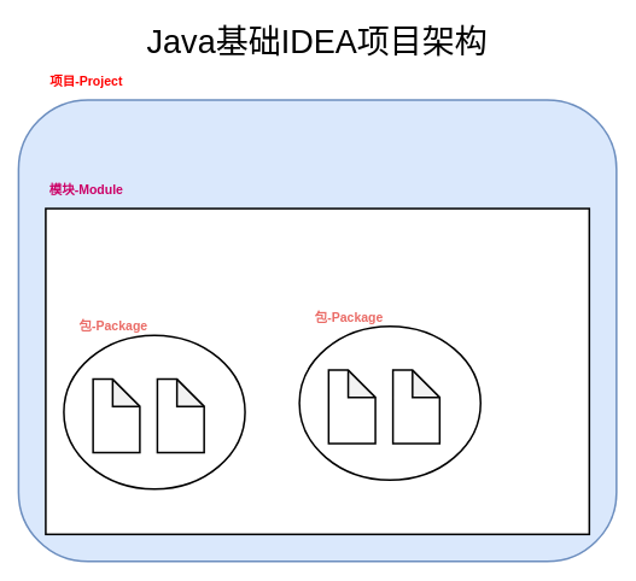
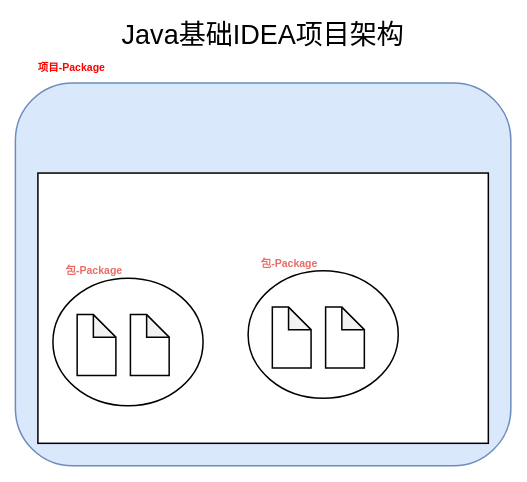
- <mxCell id="4" value="&lt;b&gt;&lt;font style=&quot;font-size: 14px&quot; color=&quot;#ff0000&quot;&gt;项目-Project&lt;/font&gt;&lt;/b&gt;" style="text;html=1;strokeColor=none;fillColor=none;align=center;verticalAlign=middle;whiteSpace=wrap;rounded=0;" vertex="1" parent="1"><mxGeometry x="40" y="80" width="110" height="20" as="geometry" /></mxCell>
+ <mxCell id="4" value="&lt;b&gt;&lt;font style=&quot;font-size: 14px&quot; color=&quot;#ff0000&quot;&gt;项目-Package&lt;/font&gt;&lt;/b&gt;" style="text;html=1;strokeColor=none;fillColor=none;align=center;verticalAlign=middle;whiteSpace=wrap;rounded=0;" vertex="1" parent="1"><mxGeometry x="40" y="80" width="110" height="20" as="geometry" /></mxCell>
- <mxCell id="6" value="&lt;b&gt;&lt;font style=&quot;font-size: 14px&quot; color=&quot;#cc0066&quot;&gt;模块-Module&lt;/font&gt;&lt;/b&gt;" style="text;html=1;strokeColor=none;fillColor=none;align=center;verticalAlign=middle;whiteSpace=wrap;rounded=0;" vertex="1" parent="1"><mxGeometry x="40" y="200" width="110" height="20" as="geometry" /></mxCell>
